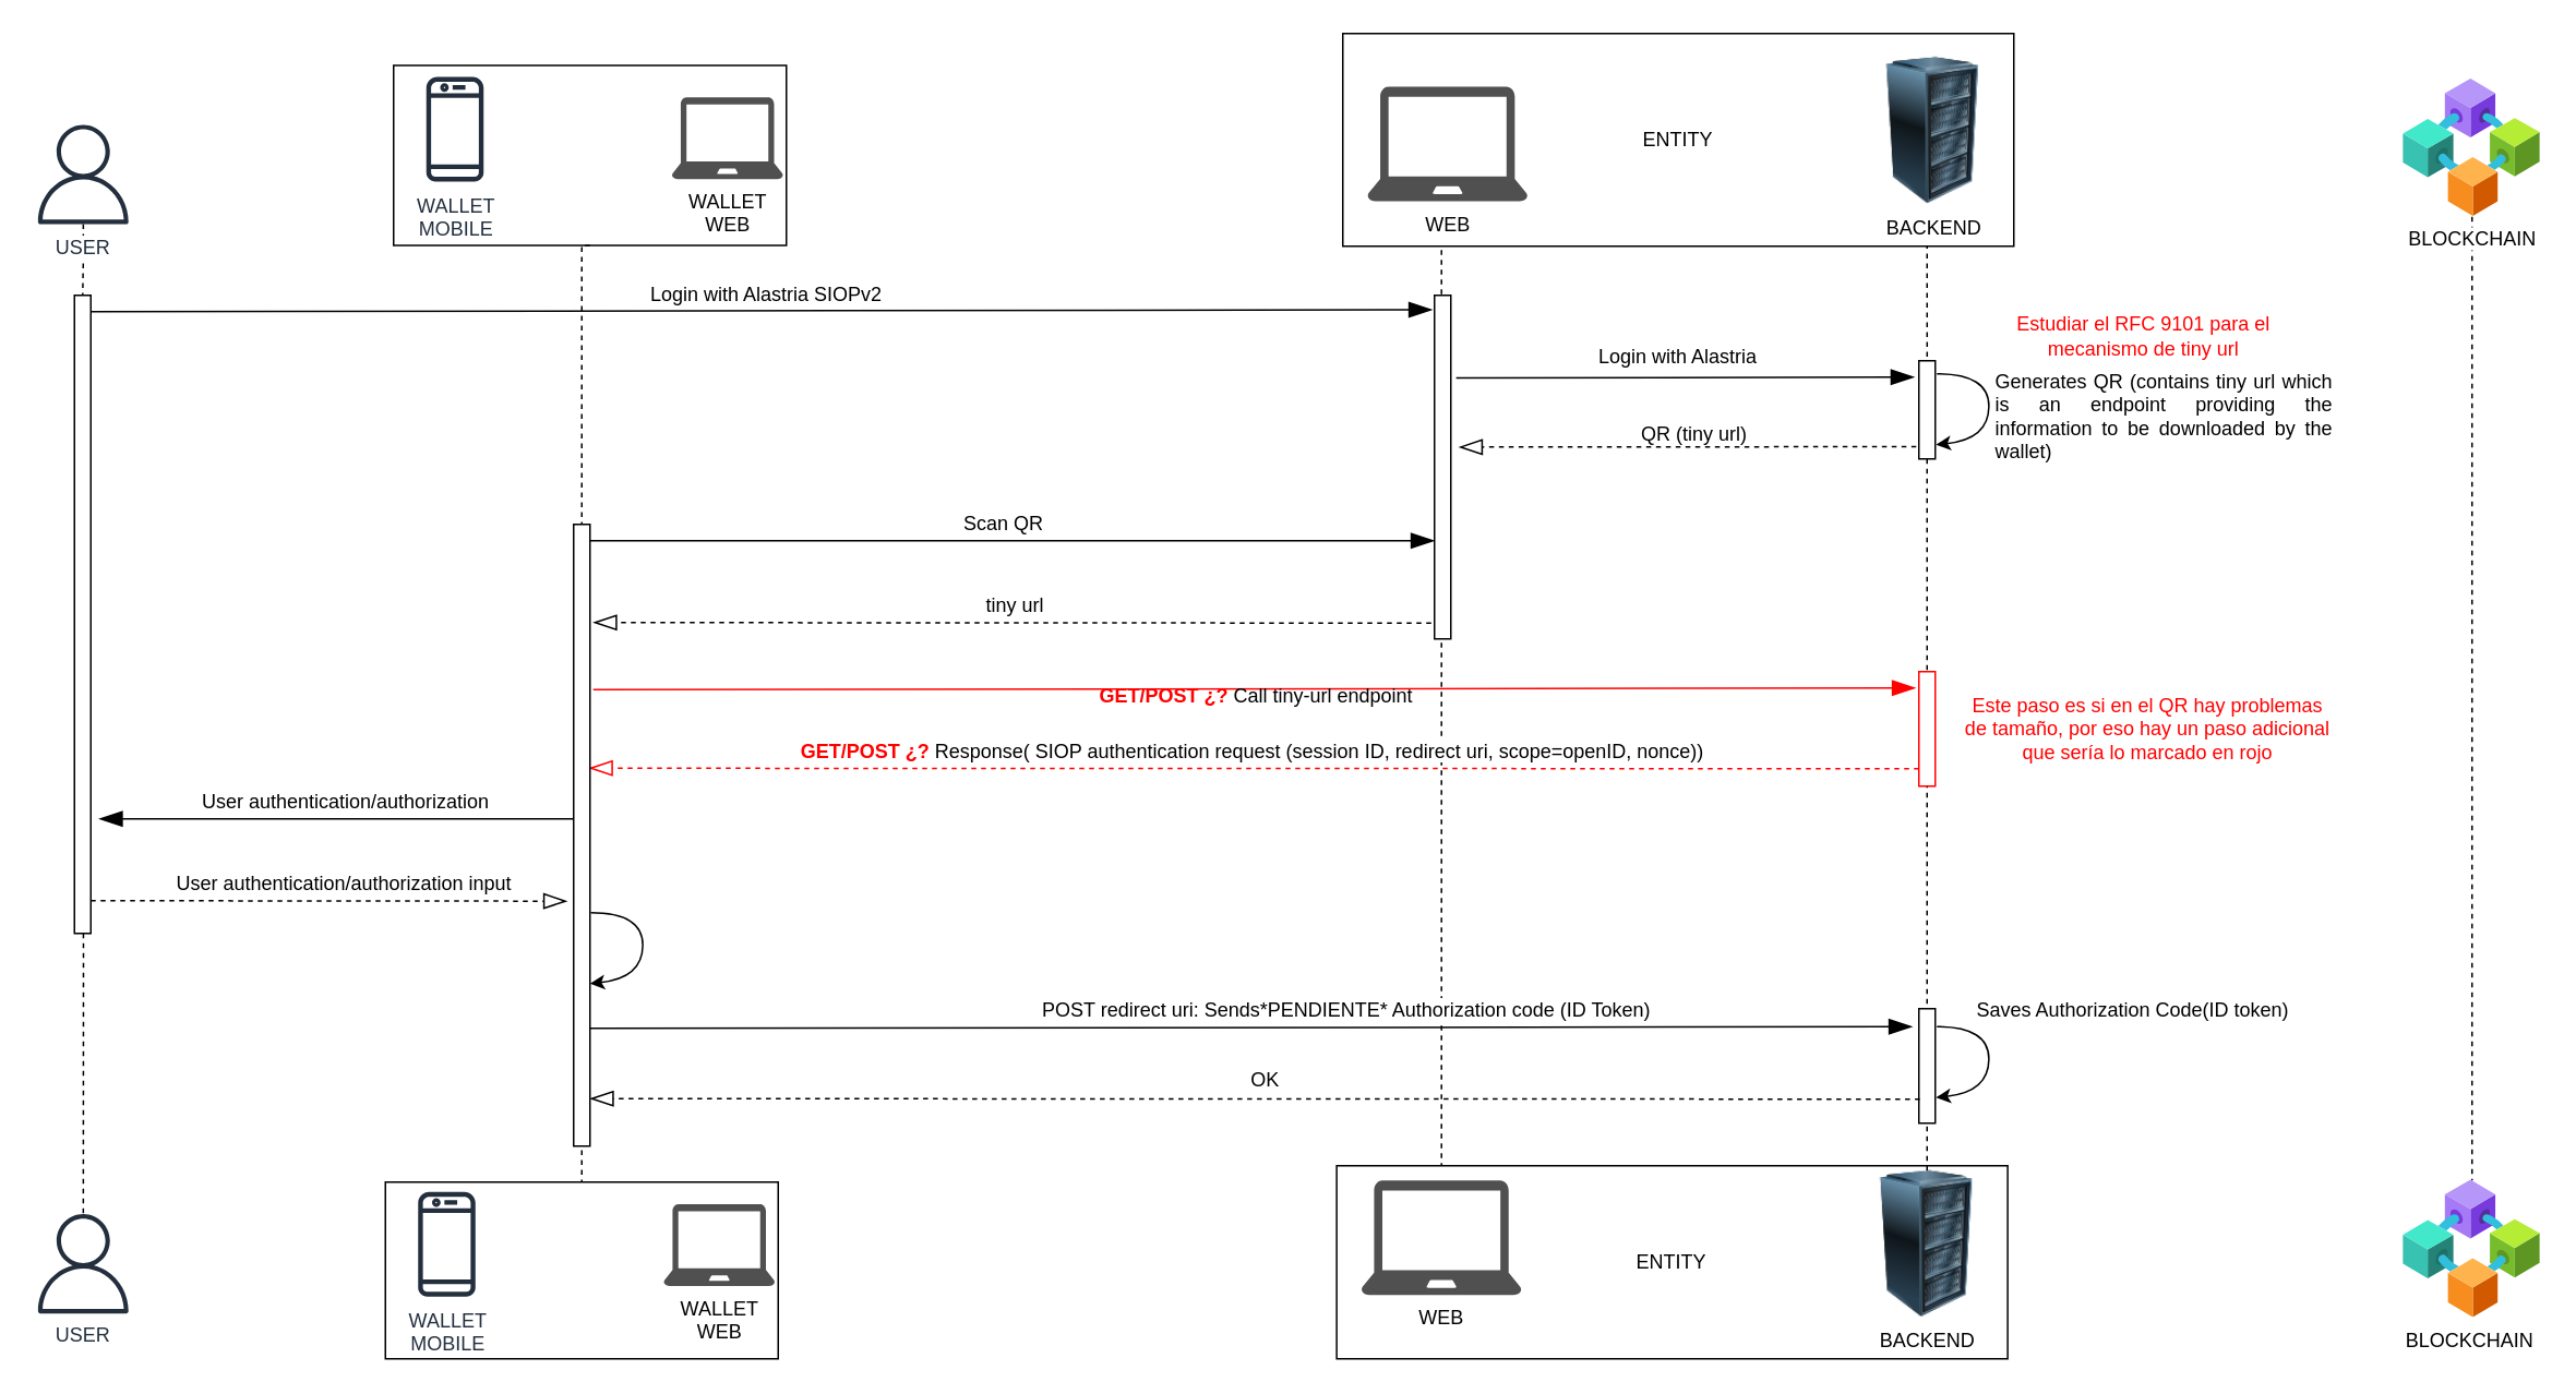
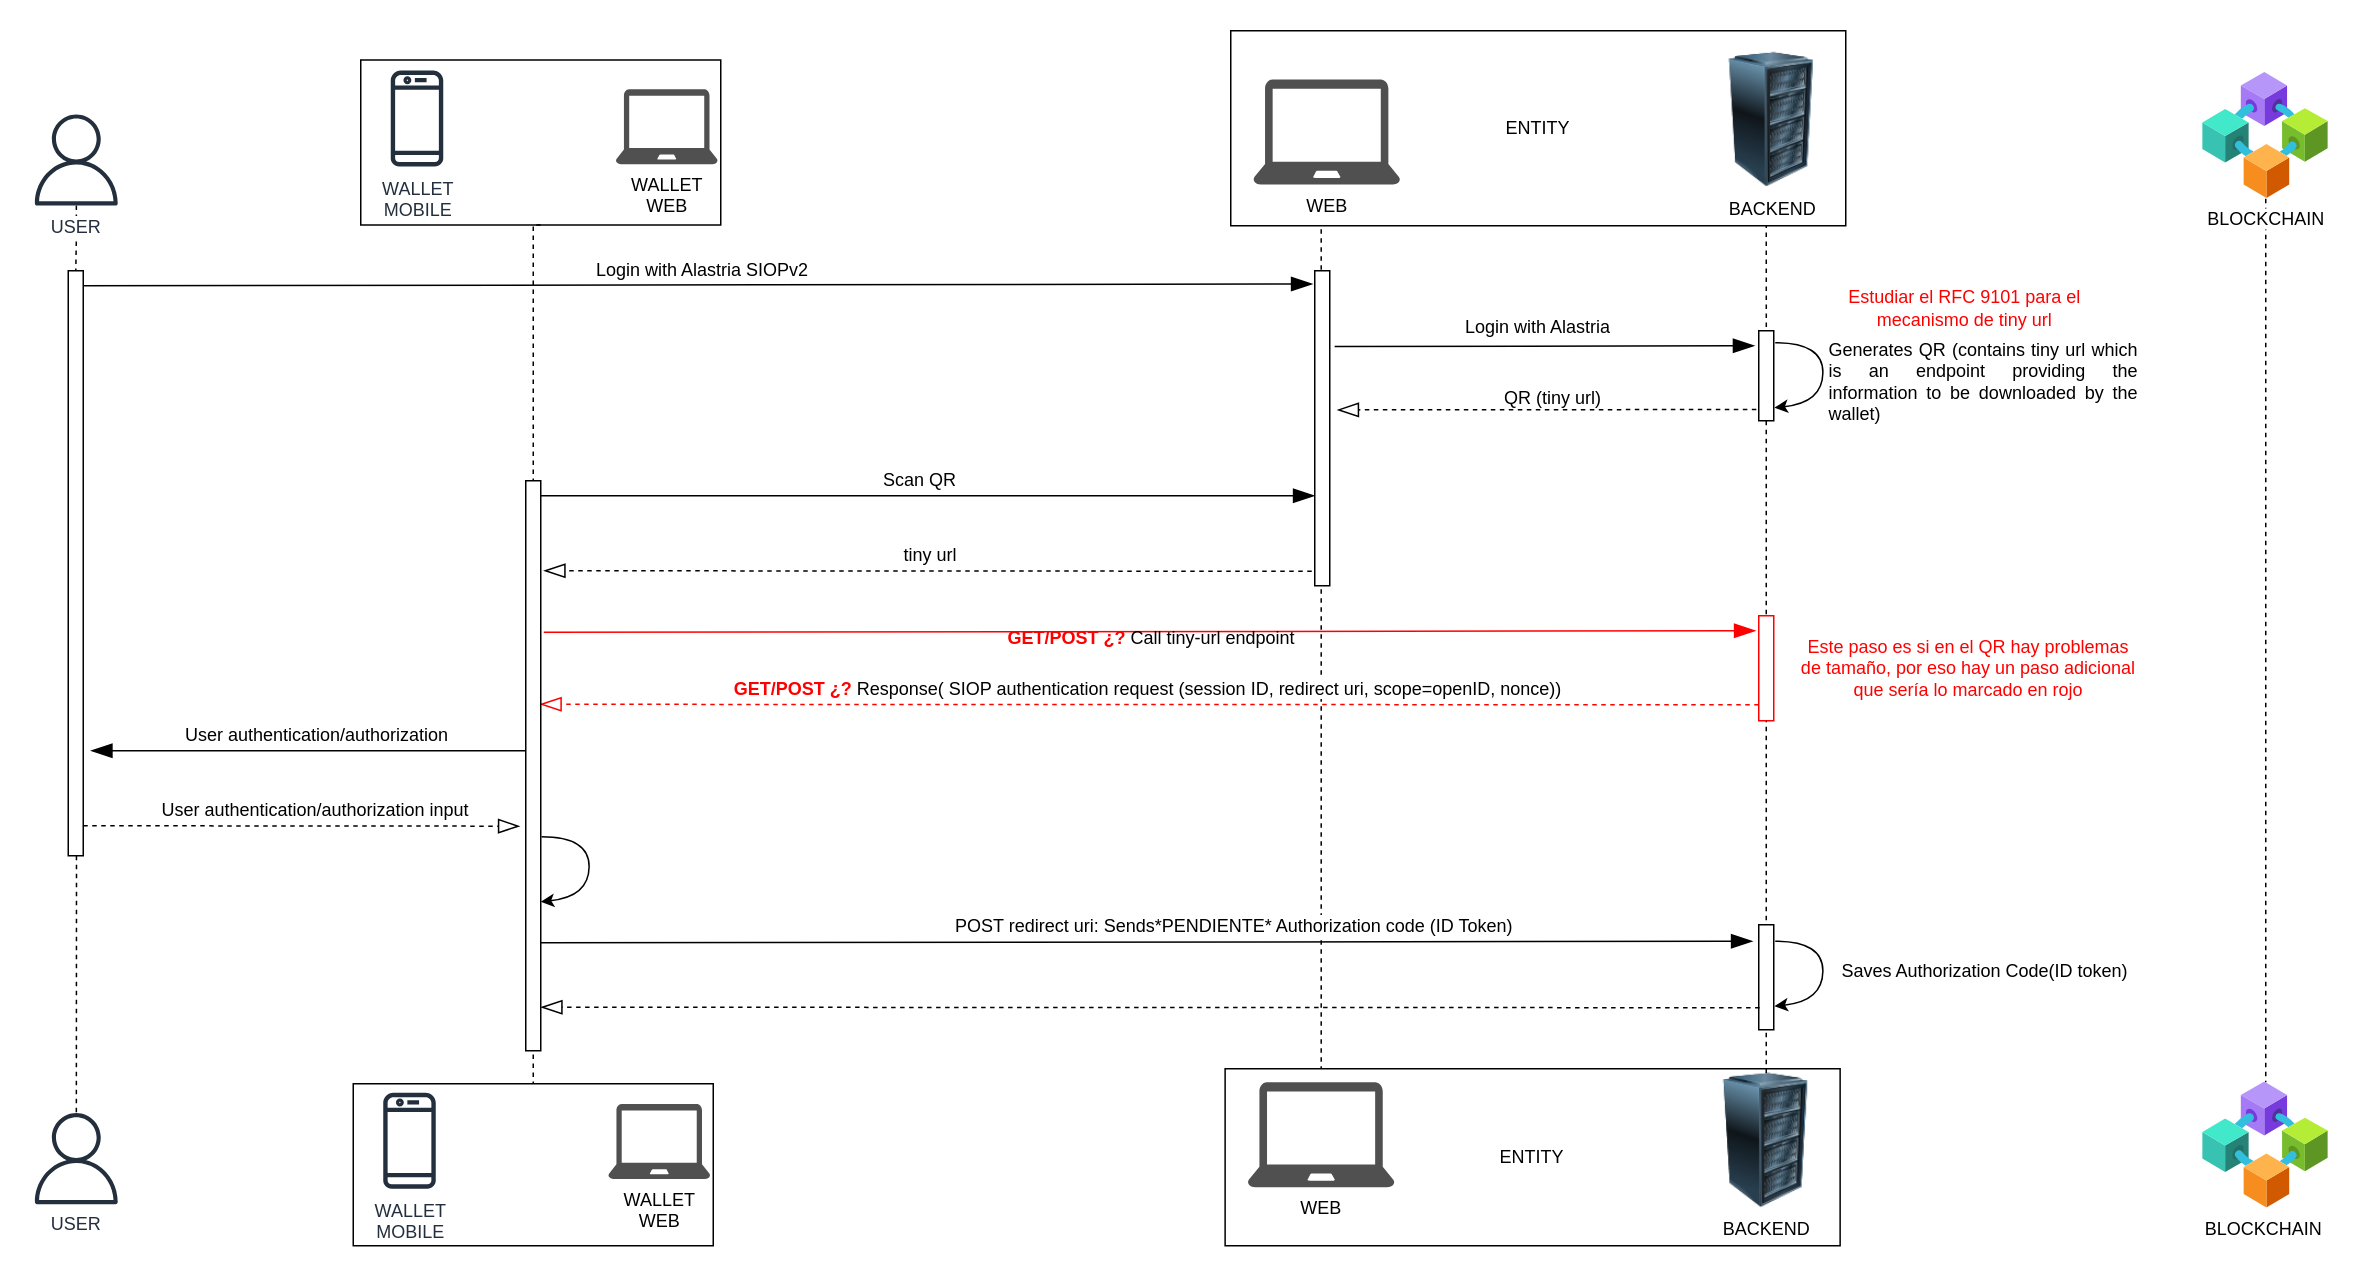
- <mxCell id="49" value="&lt;div style=&quot;text-align: justify;&quot;&gt;&lt;span style=&quot;background-color: initial;&quot;&gt;Saves Authorization Code(ID token)&lt;/span&gt;&lt;/div&gt;" style="text;html=1;strokeColor=none;fillColor=none;align=center;verticalAlign=middle;whiteSpace=wrap;rounded=0;" parent="1" vertex="1"><mxGeometry x="1199" y="607" width="207.5" height="20" as="geometry" /></mxCell>
+ <mxCell id="49" value="&lt;div style=&quot;text-align: justify;&quot;&gt;&lt;span style=&quot;background-color: initial;&quot;&gt;Saves Authorization Code(ID token)&lt;/span&gt;&lt;/div&gt;" style="text;html=1;strokeColor=none;fillColor=none;align=center;verticalAlign=middle;whiteSpace=wrap;rounded=0;" parent="1" vertex="1"><mxGeometry x="1219" y="637" width="207.5" height="20" as="geometry" /></mxCell>
- <mxCell id="51" value="OK&amp;nbsp;" style="text;html=1;strokeColor=none;fillColor=none;align=center;verticalAlign=middle;whiteSpace=wrap;rounded=0;" parent="1" vertex="1"><mxGeometry x="710" y="650" width="129.25" height="20" as="geometry" /></mxCell>
